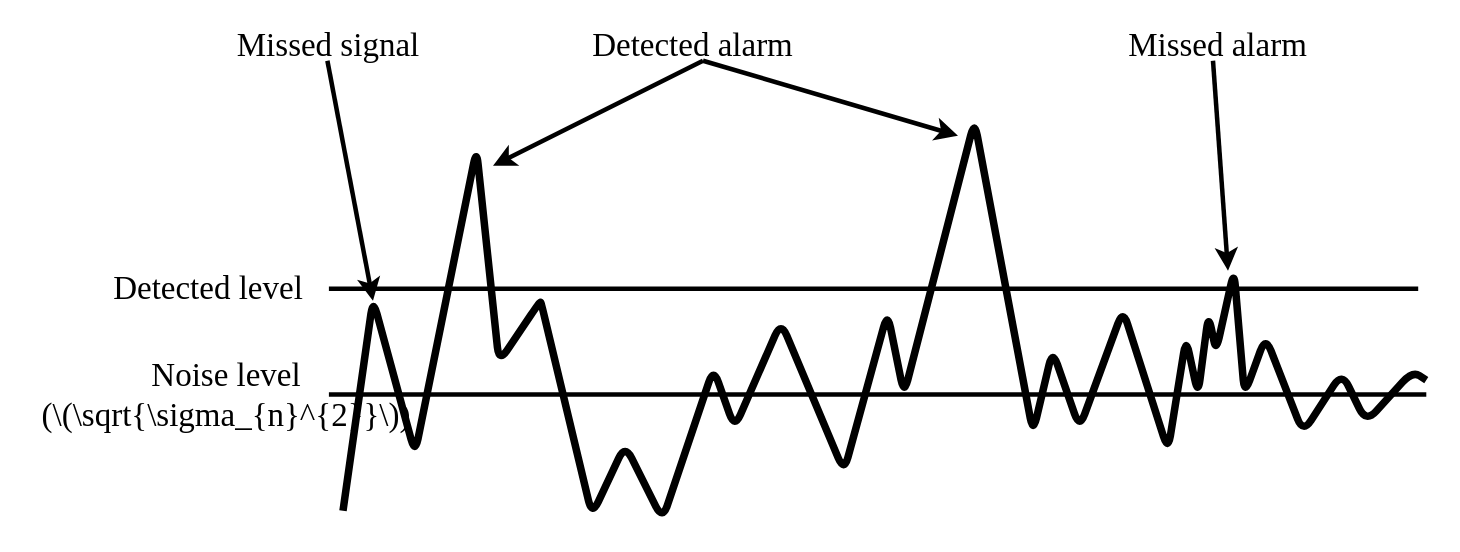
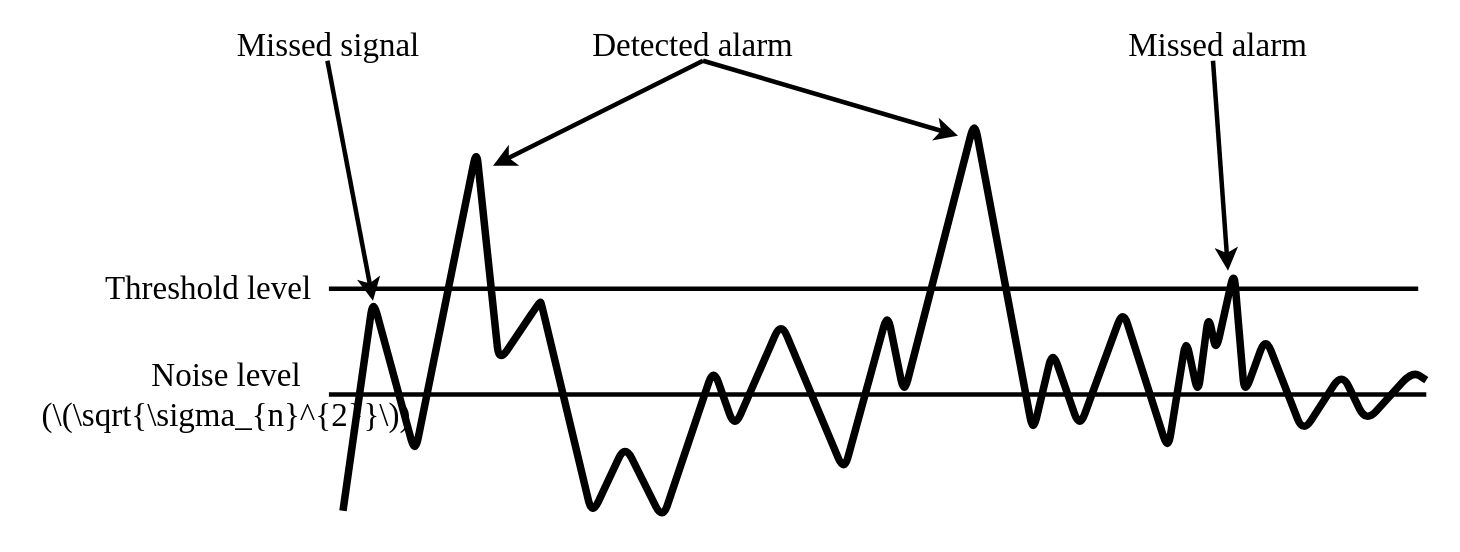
- <mxCell id="7" value="Detected level" style="text;html=1;strokeColor=none;fillColor=none;align=center;verticalAlign=middle;whiteSpace=wrap;rounded=0;fontFamily=Times New Roman;fontSize=22;" parent="1" vertex="1"><mxGeometry x="58" y="182.04" width="160.6" height="20" as="geometry" /></mxCell>
+ <mxCell id="7" value="Threshold level" style="text;html=1;strokeColor=none;fillColor=none;align=center;verticalAlign=middle;whiteSpace=wrap;rounded=0;fontFamily=Times New Roman;fontSize=22;" parent="1" vertex="1"><mxGeometry x="58" y="182.04" width="160.6" height="20" as="geometry" /></mxCell>
